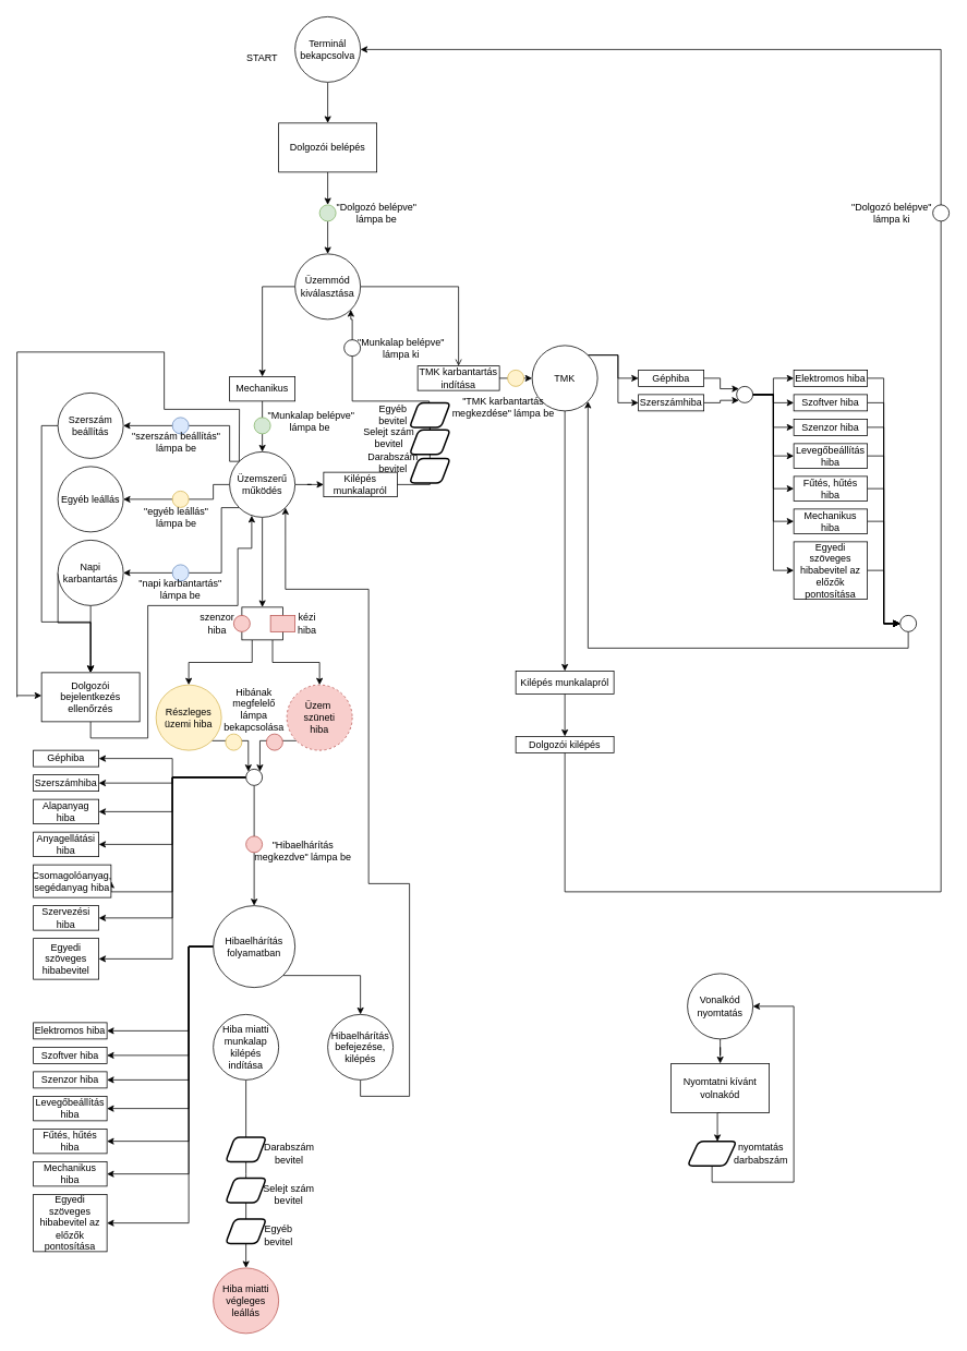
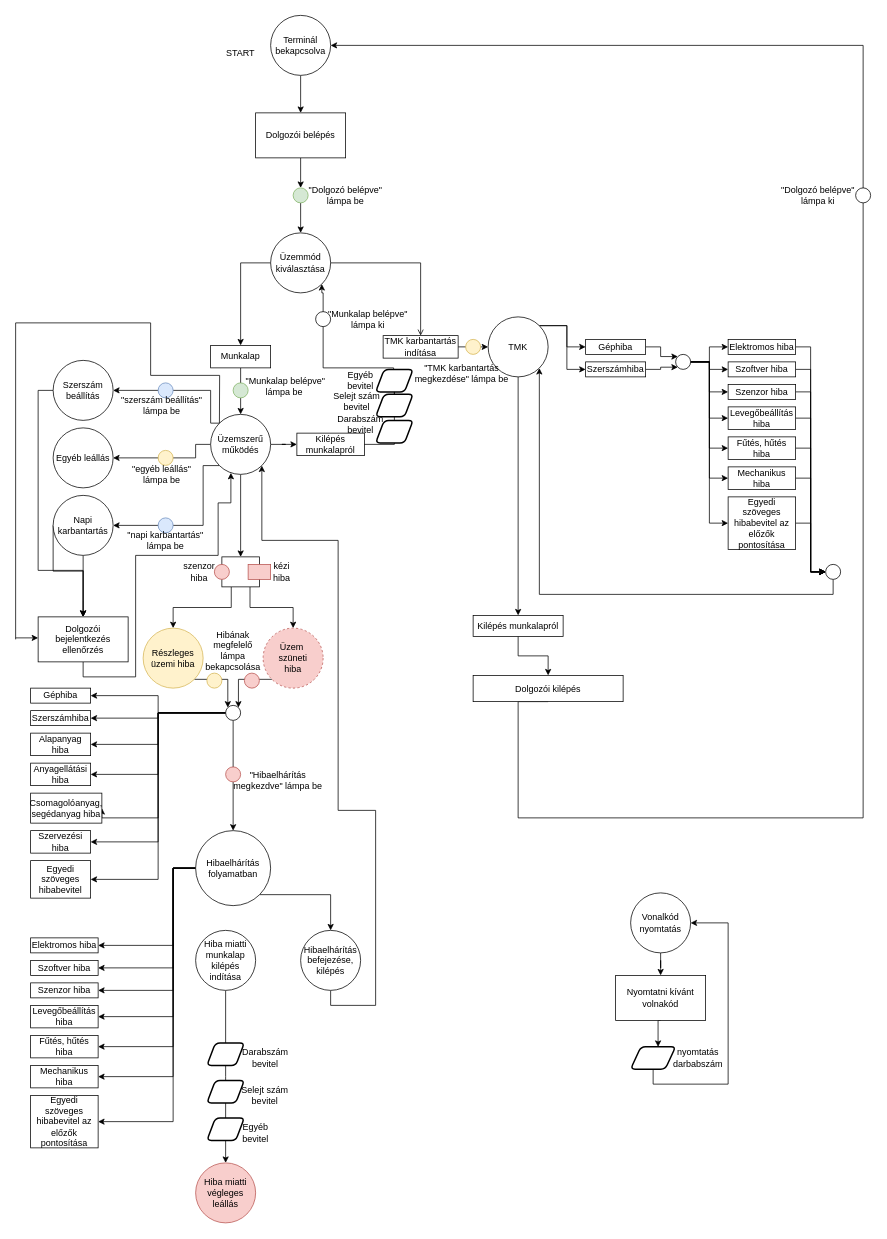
- <mxCell id="14" value="Mechanikus" style="rounded=0;whiteSpace=wrap;html=1;" vertex="1" parent="1"><mxGeometry x="280" y="460" width="80" height="30" as="geometry" /></mxCell>
+ <mxCell id="14" value="Munkalap" style="rounded=0;whiteSpace=wrap;html=1;" vertex="1" parent="1"><mxGeometry x="280" y="460" width="80" height="30" as="geometry" /></mxCell>
- <mxCell id="52" value="Dolgozói kilépés" style="rounded=0;whiteSpace=wrap;html=1;" vertex="1" parent="1"><mxGeometry x="630" y="900" width="120" height="20" as="geometry" /></mxCell>
+ <mxCell id="52" value="Dolgozói kilépés" style="rounded=0;whiteSpace=wrap;html=1;" vertex="1" parent="1"><mxGeometry x="630" y="900" width="200" height="35" as="geometry" /></mxCell>
